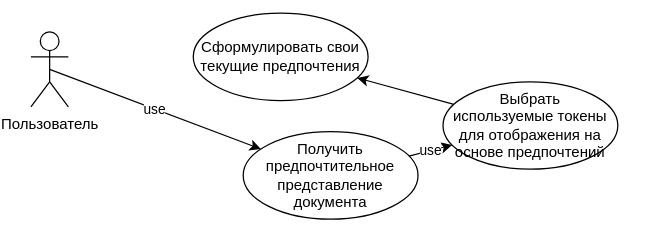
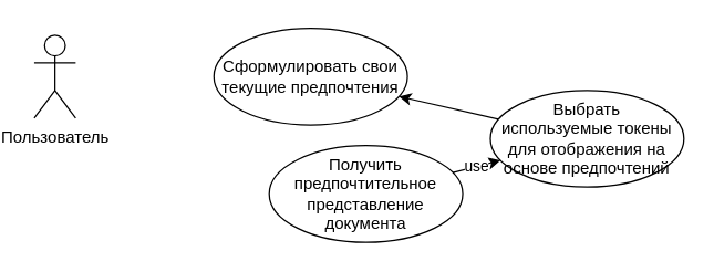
- <mxCell id="3" value="Сформулировать свои текущие предпочтения" style="ellipse;whiteSpace=wrap;html=1;" vertex="1" parent="1"><mxGeometry x="150" y="10" width="140" height="70" as="geometry" /></mxCell>
+ <mxCell id="3" value="Сформулировать свои текущие предпочтения" style="ellipse;whiteSpace=wrap;html=1;" vertex="1" parent="1"><mxGeometry x="150" y="20" width="140" height="70" as="geometry" /></mxCell>
- <mxCell id="4" value="use" style="edgeStyle=none;html=1;exitX=0.5;exitY=0.5;exitDx=0;exitDy=0;exitPerimeter=0;" edge="1" parent="1" source="5" target="7"><mxGeometry relative="1" as="geometry" /></mxCell>
